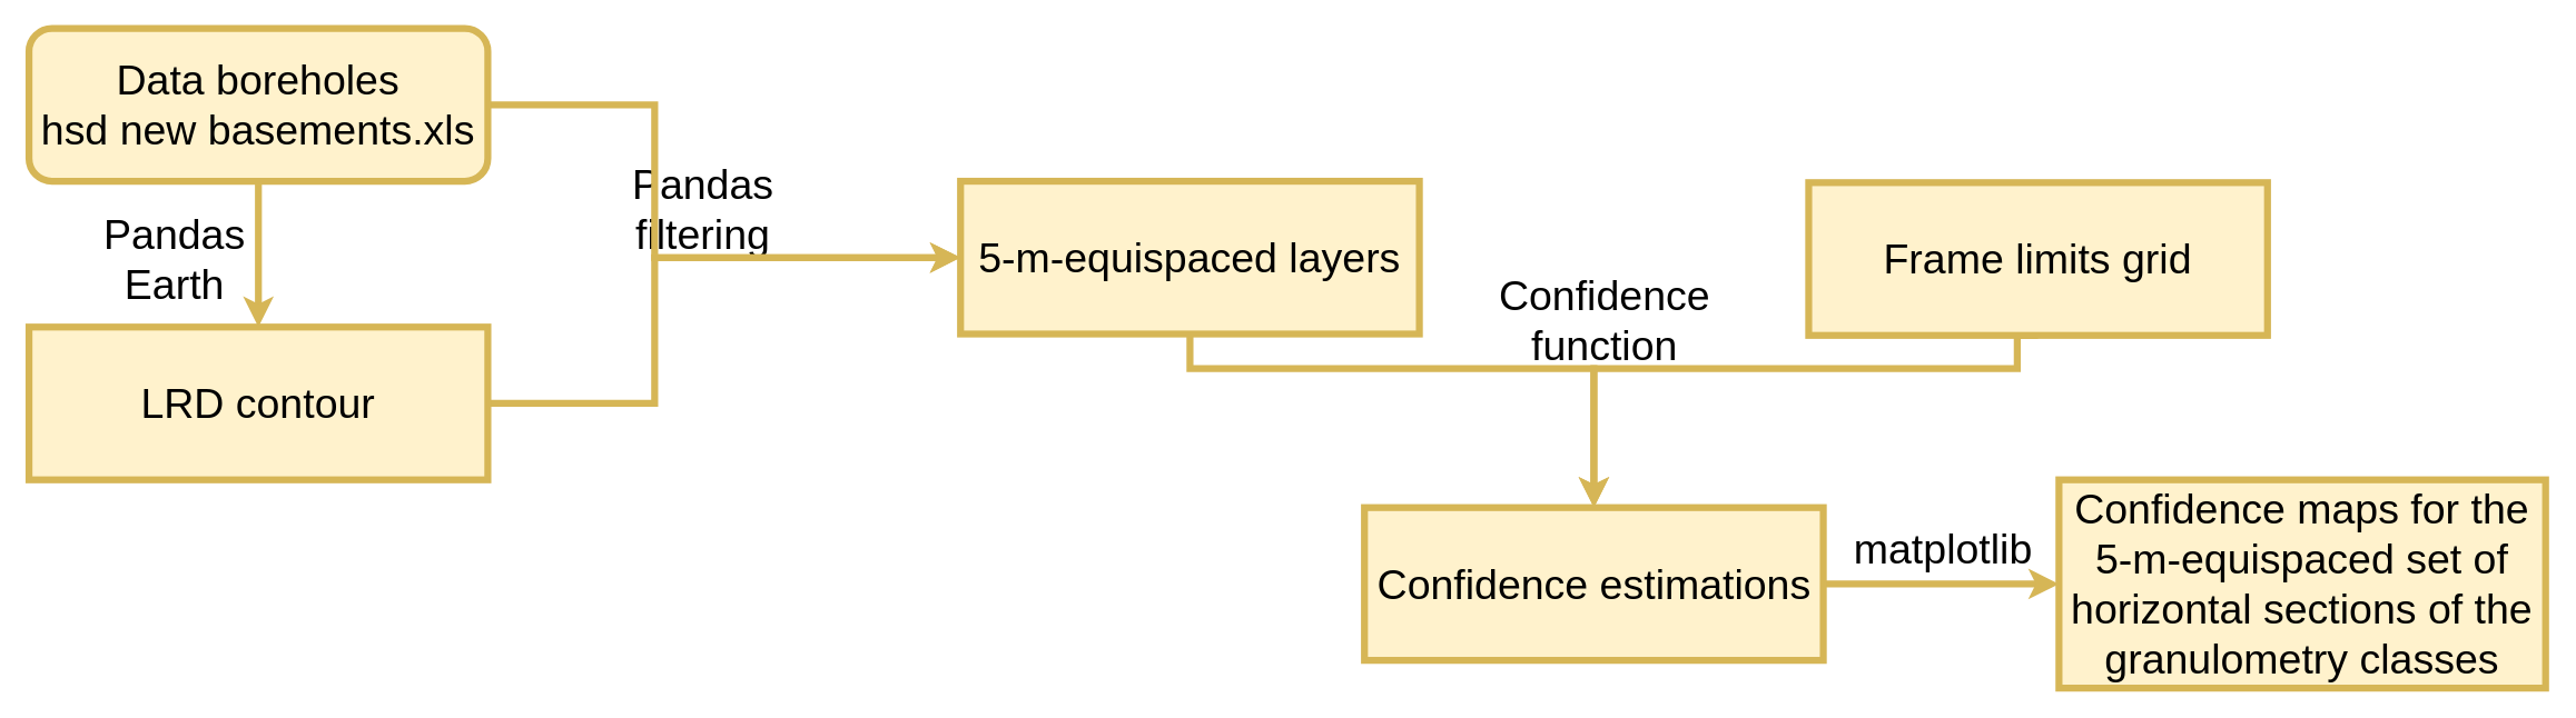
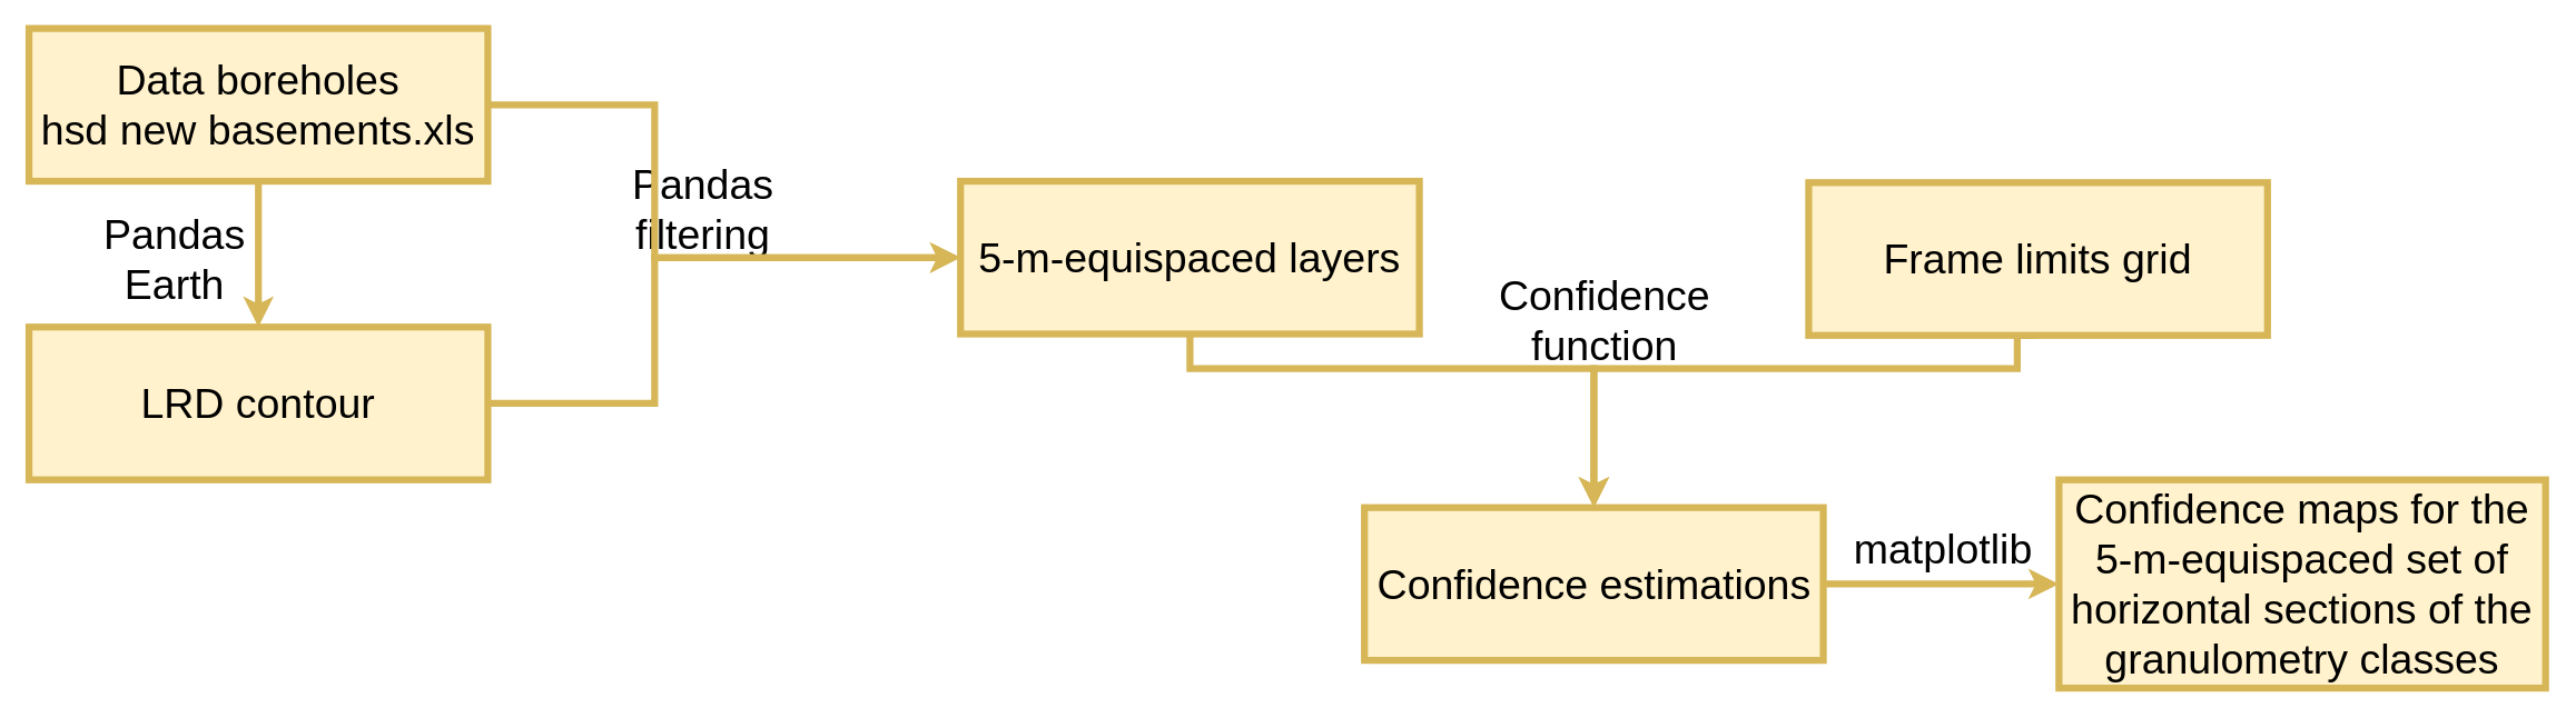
- <mxCell id="8" value="&lt;div style=&quot;font-size: 30px;&quot;&gt;Data boreholes&lt;br style=&quot;font-size: 30px;&quot;&gt;&lt;/div&gt;&lt;div style=&quot;font-size: 30px;&quot;&gt;hsd new basements.xls&lt;/div&gt;" style="whiteSpace=wrap;html=1;fontSize=30;fillColor=#fff2cc;strokeColor=#d6b656;strokeWidth=5;rounded=1;" parent="1" vertex="1"><mxGeometry x="20" y="20" width="330" height="110" as="geometry" /></mxCell>
+ <mxCell id="8" value="&lt;div style=&quot;font-size: 30px;&quot;&gt;Data boreholes&lt;br style=&quot;font-size: 30px;&quot;&gt;&lt;/div&gt;&lt;div style=&quot;font-size: 30px;&quot;&gt;hsd new basements.xls&lt;/div&gt;" style="rounded=0;whiteSpace=wrap;html=1;fontSize=30;fillColor=#fff2cc;strokeColor=#d6b656;strokeWidth=5;" parent="1" vertex="1"><mxGeometry x="20" y="20" width="330" height="110" as="geometry" /></mxCell>
